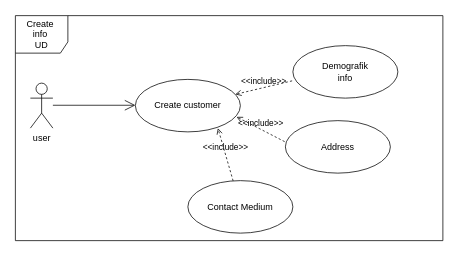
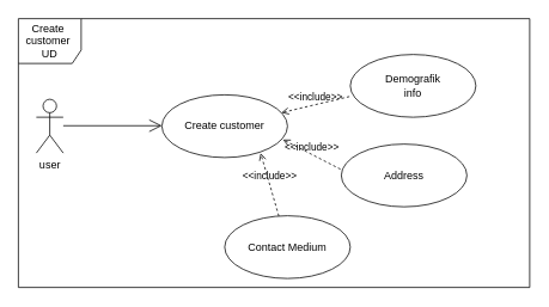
- <mxCell id="11" value="Create&amp;nbsp;&lt;br&gt;info&amp;nbsp;&lt;br&gt;UD" style="shape=umlFrame;whiteSpace=wrap;html=1;width=70;height=50;" vertex="1" parent="1"><mxGeometry x="20" y="20" width="570" height="300" as="geometry" /></mxCell>
+ <mxCell id="11" value="Create&amp;nbsp;&lt;br&gt;customer&amp;nbsp;&lt;br&gt;UD" style="shape=umlFrame;whiteSpace=wrap;html=1;width=70;height=50;" vertex="1" parent="1"><mxGeometry x="20" y="20" width="570" height="300" as="geometry" /></mxCell>
